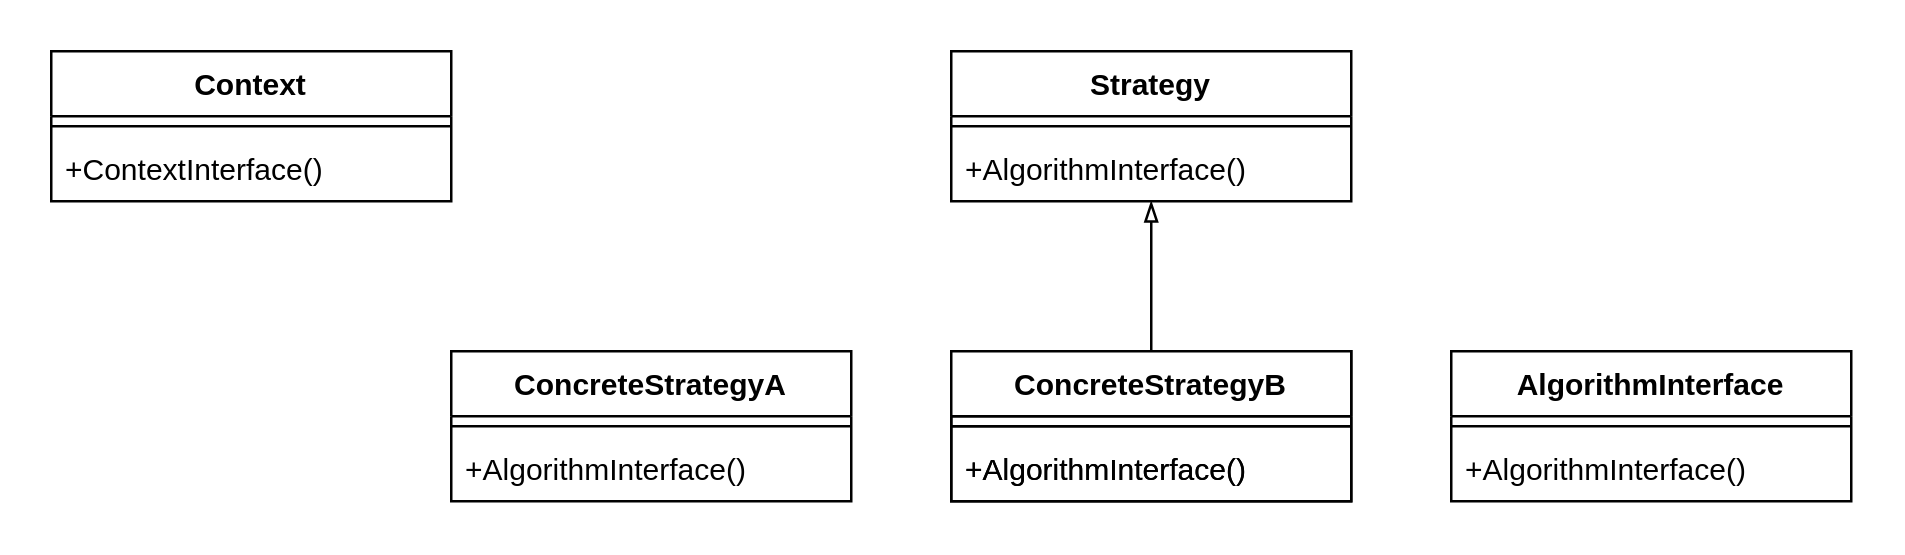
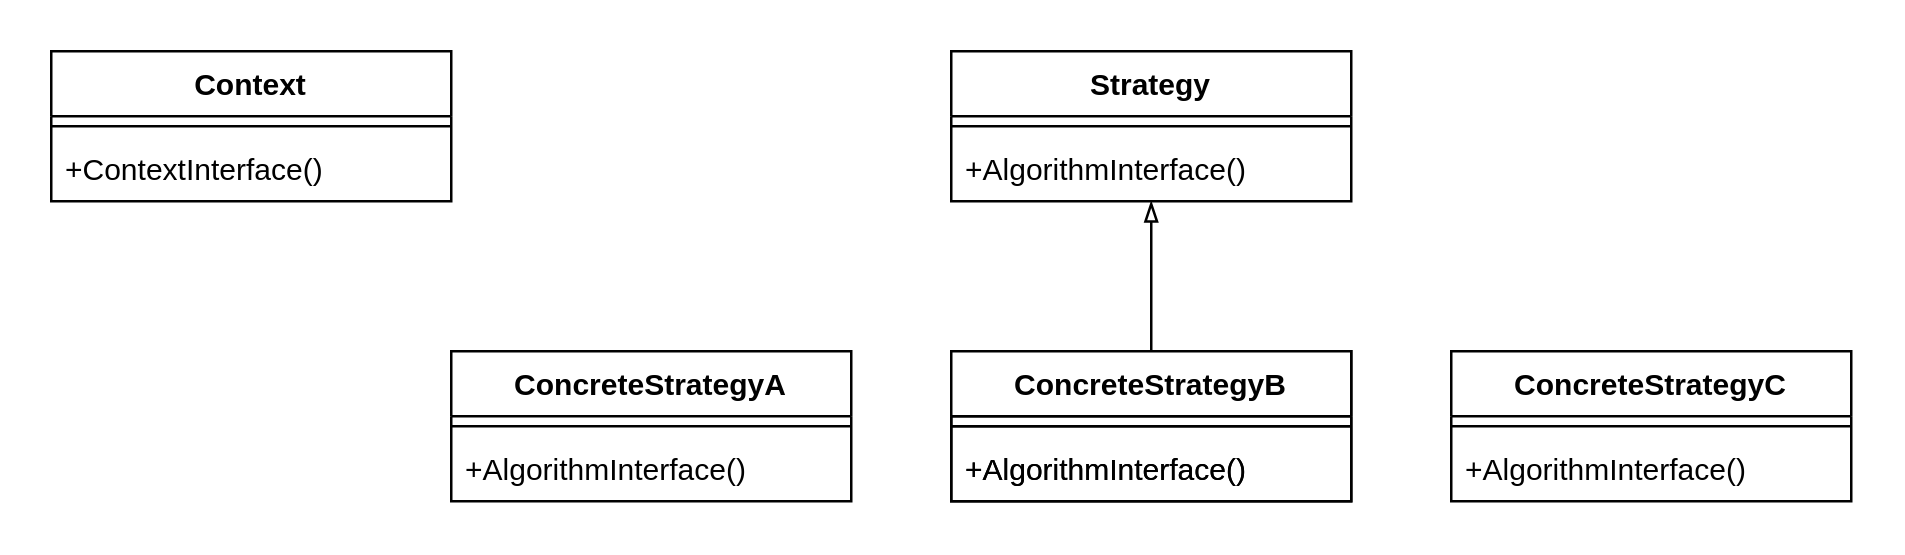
- <mxCell id="18" value="AlgorithmInterface" style="swimlane;fontStyle=1;align=center;verticalAlign=top;childLayout=stackLayout;horizontal=1;startSize=26;horizontalStack=0;resizeParent=1;resizeParentMax=0;resizeLast=0;collapsible=1;marginBottom=0;whiteSpace=wrap;html=1;" vertex="1" parent="1"><mxGeometry x="580" y="140" width="160" height="60" as="geometry" /></mxCell>
+ <mxCell id="18" value="ConcreteStrategyC" style="swimlane;fontStyle=1;align=center;verticalAlign=top;childLayout=stackLayout;horizontal=1;startSize=26;horizontalStack=0;resizeParent=1;resizeParentMax=0;resizeLast=0;collapsible=1;marginBottom=0;whiteSpace=wrap;html=1;" vertex="1" parent="1"><mxGeometry x="580" y="140" width="160" height="60" as="geometry" /></mxCell>
